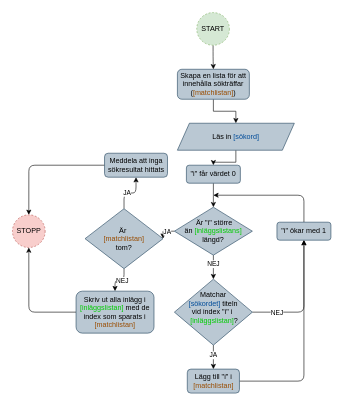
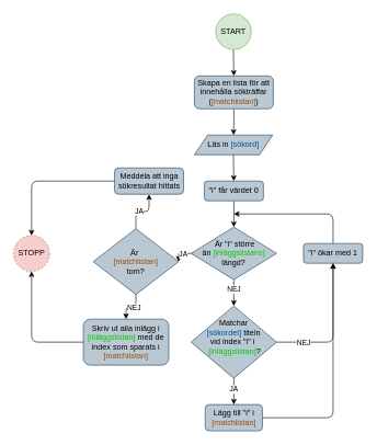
- <mxCell id="32" value="START" style="ellipse;whiteSpace=wrap;html=1;aspect=fixed;fillColor=#d5e8d4;strokeColor=#82b366;dashed=1;" vertex="1" parent="1"><mxGeometry x="327.25" y="20.5" width="54.5" height="54.5" as="geometry" /></mxCell>
+ <mxCell id="32" value="START" style="ellipse;whiteSpace=wrap;html=1;aspect=fixed;fillColor=#d5e8d4;strokeColor=#82b366;" vertex="1" parent="1"><mxGeometry x="327.25" y="20.5" width="54.5" height="54.5" as="geometry" /></mxCell>
- <mxCell id="5" value="Läs in &lt;font color=&quot;#004c99&quot;&gt;[sökord]&lt;/font&gt;" style="shape=parallelogram;perimeter=parallelogramPerimeter;whiteSpace=wrap;html=1;fixedSize=1;fillColor=#bac8d3;strokeColor=#23445d;" vertex="1" parent="1"><mxGeometry x="295" y="205" width="195" height="45" as="geometry" /></mxCell>
+ <mxCell id="5" value="Läs in &lt;font color=&quot;#004c99&quot;&gt;[sökord]&lt;/font&gt;" style="shape=parallelogram;perimeter=parallelogramPerimeter;whiteSpace=wrap;html=1;fixedSize=1;fillColor=#bac8d3;strokeColor=#23445d;" vertex="1" parent="1"><mxGeometry x="295" y="205" width="119" height="30" as="geometry" /></mxCell>
